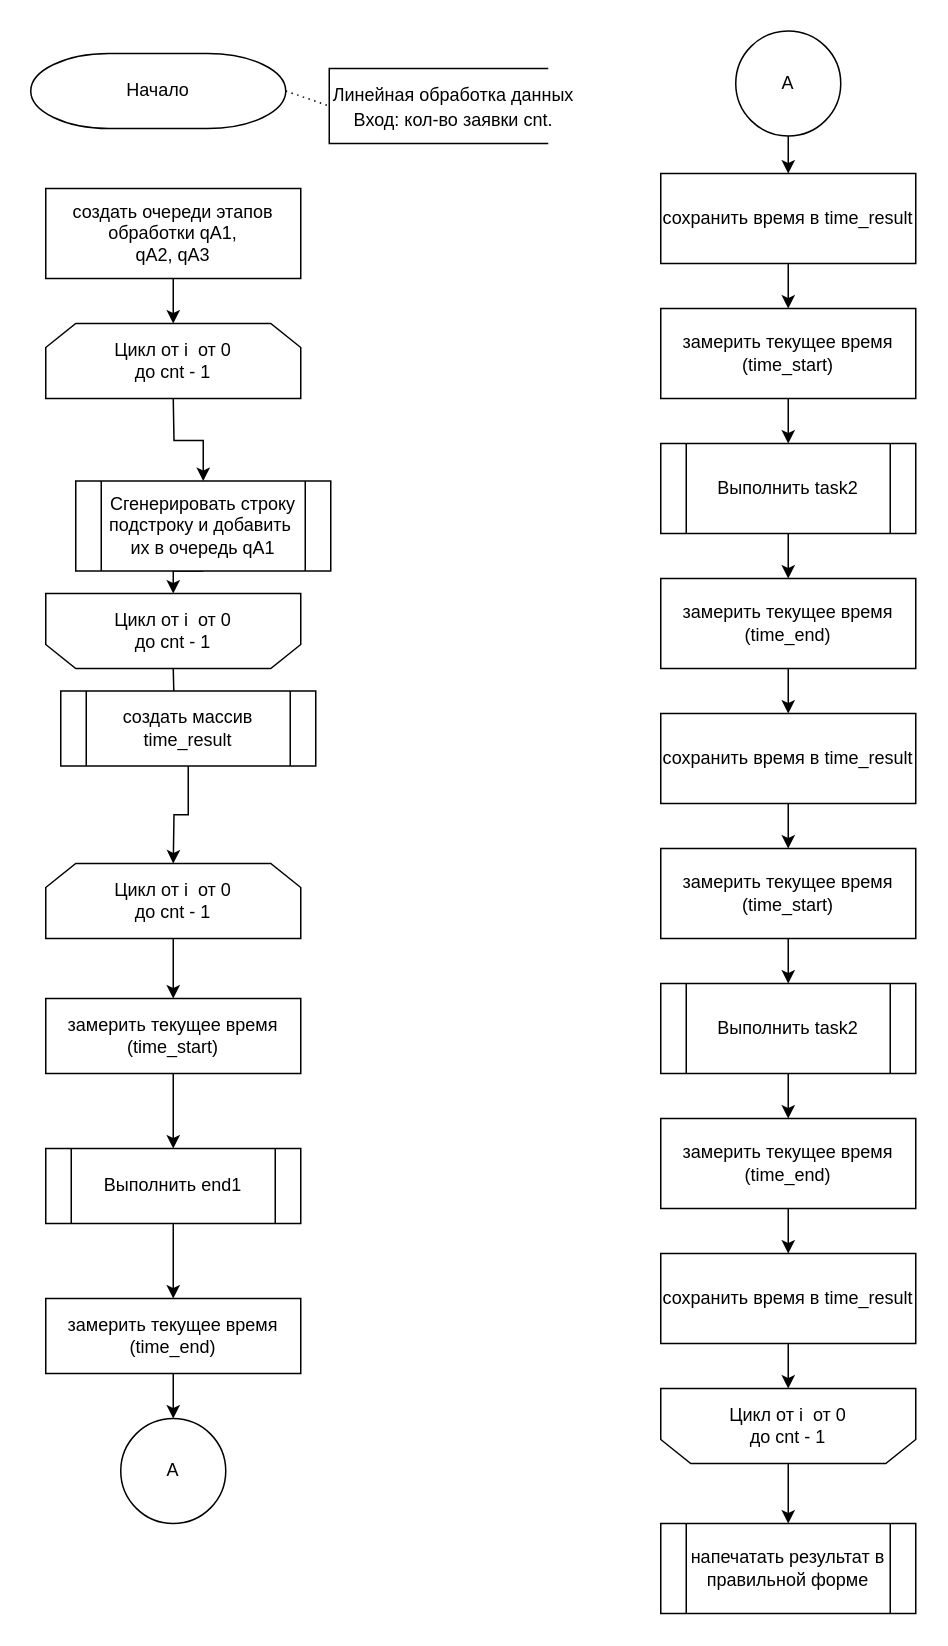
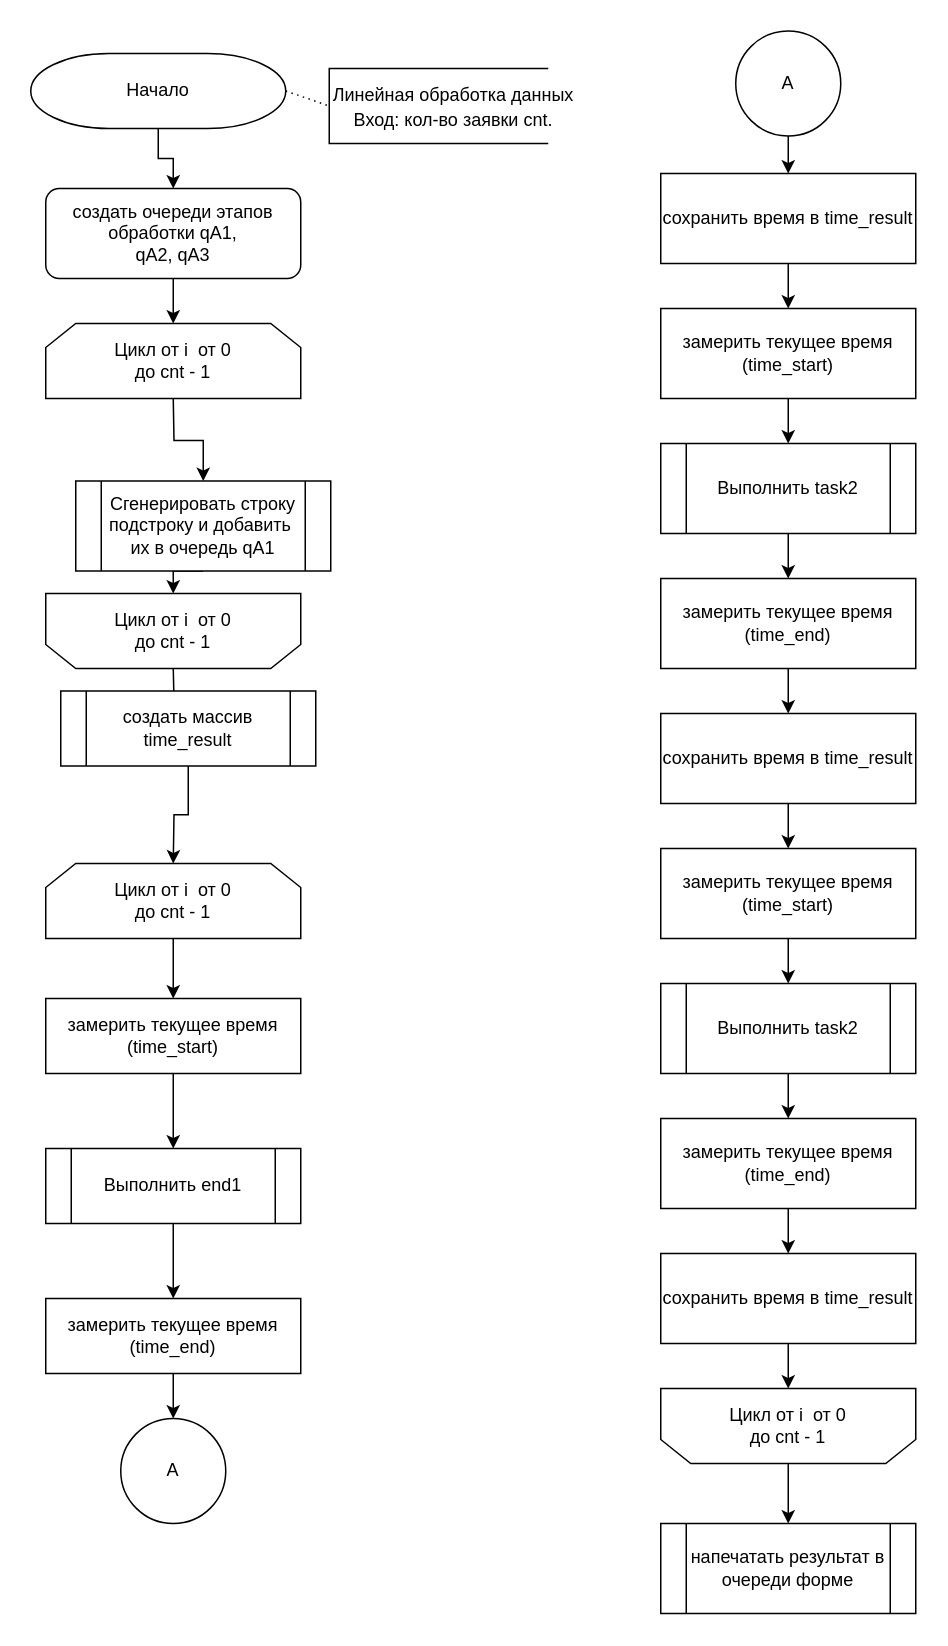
+ <mxCell id="2" style="edgeStyle=orthogonalEdgeStyle;rounded=0;orthogonalLoop=1;jettySize=auto;html=1;exitX=0.5;exitY=1;exitDx=0;exitDy=0;exitPerimeter=0;strokeWidth=1;" parent="1" source="3" target="5" edge="1"><mxGeometry relative="1" as="geometry" /></mxCell>
- <mxCell id="5" value="создать очереди этапов обработки qA1, &lt;br&gt;qA2, qA3" style="rounded=0;whiteSpace=wrap;html=1;strokeWidth=1;" parent="1" vertex="1"><mxGeometry x="30" y="125" width="170" height="60" as="geometry" /></mxCell>
+ <mxCell id="5" value="создать очереди этапов обработки qA1, &lt;br&gt;qA2, qA3" style="whiteSpace=wrap;html=1;strokeWidth=1;rounded=1;" parent="1" vertex="1"><mxGeometry x="30" y="125" width="170" height="60" as="geometry" /></mxCell>
- <mxCell id="36" value="напечатать результат в правильной форме" style="shape=process;whiteSpace=wrap;html=1;backgroundOutline=1;strokeWidth=1;" parent="1" vertex="1"><mxGeometry x="440" y="1015" width="170" height="60" as="geometry" /></mxCell>
+ <mxCell id="36" value="напечатать результат в очереди форме" style="shape=process;whiteSpace=wrap;html=1;backgroundOutline=1;strokeWidth=1;" parent="1" vertex="1"><mxGeometry x="440" y="1015" width="170" height="60" as="geometry" /></mxCell>
